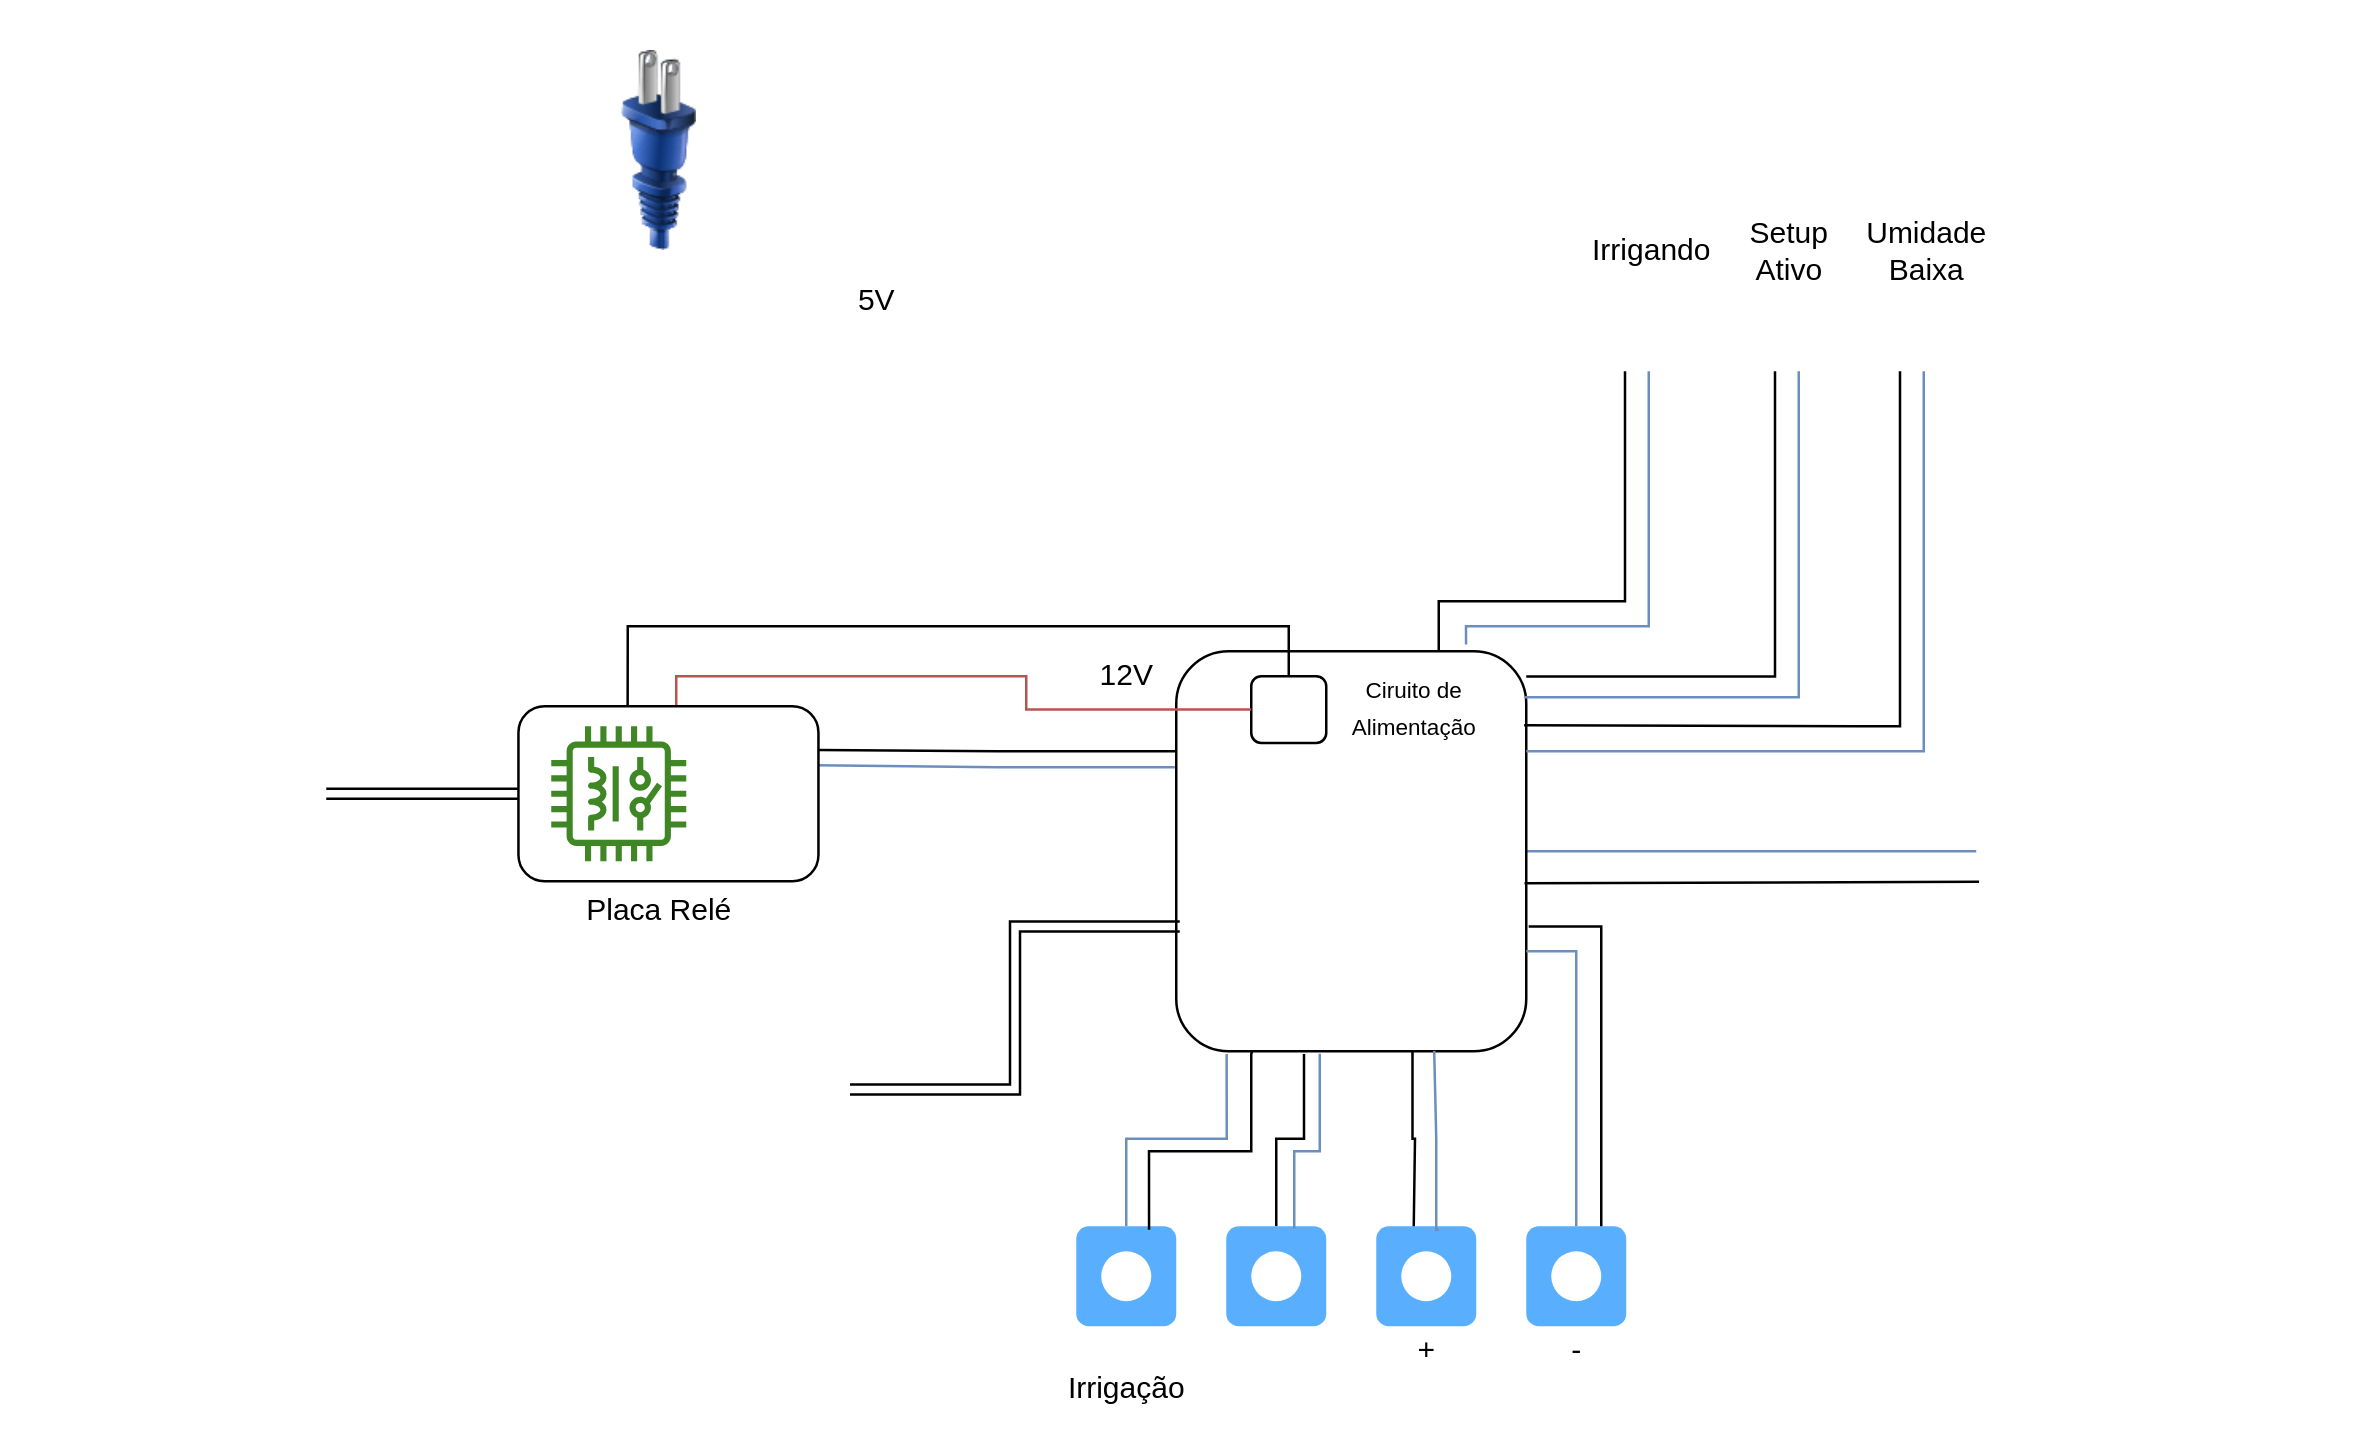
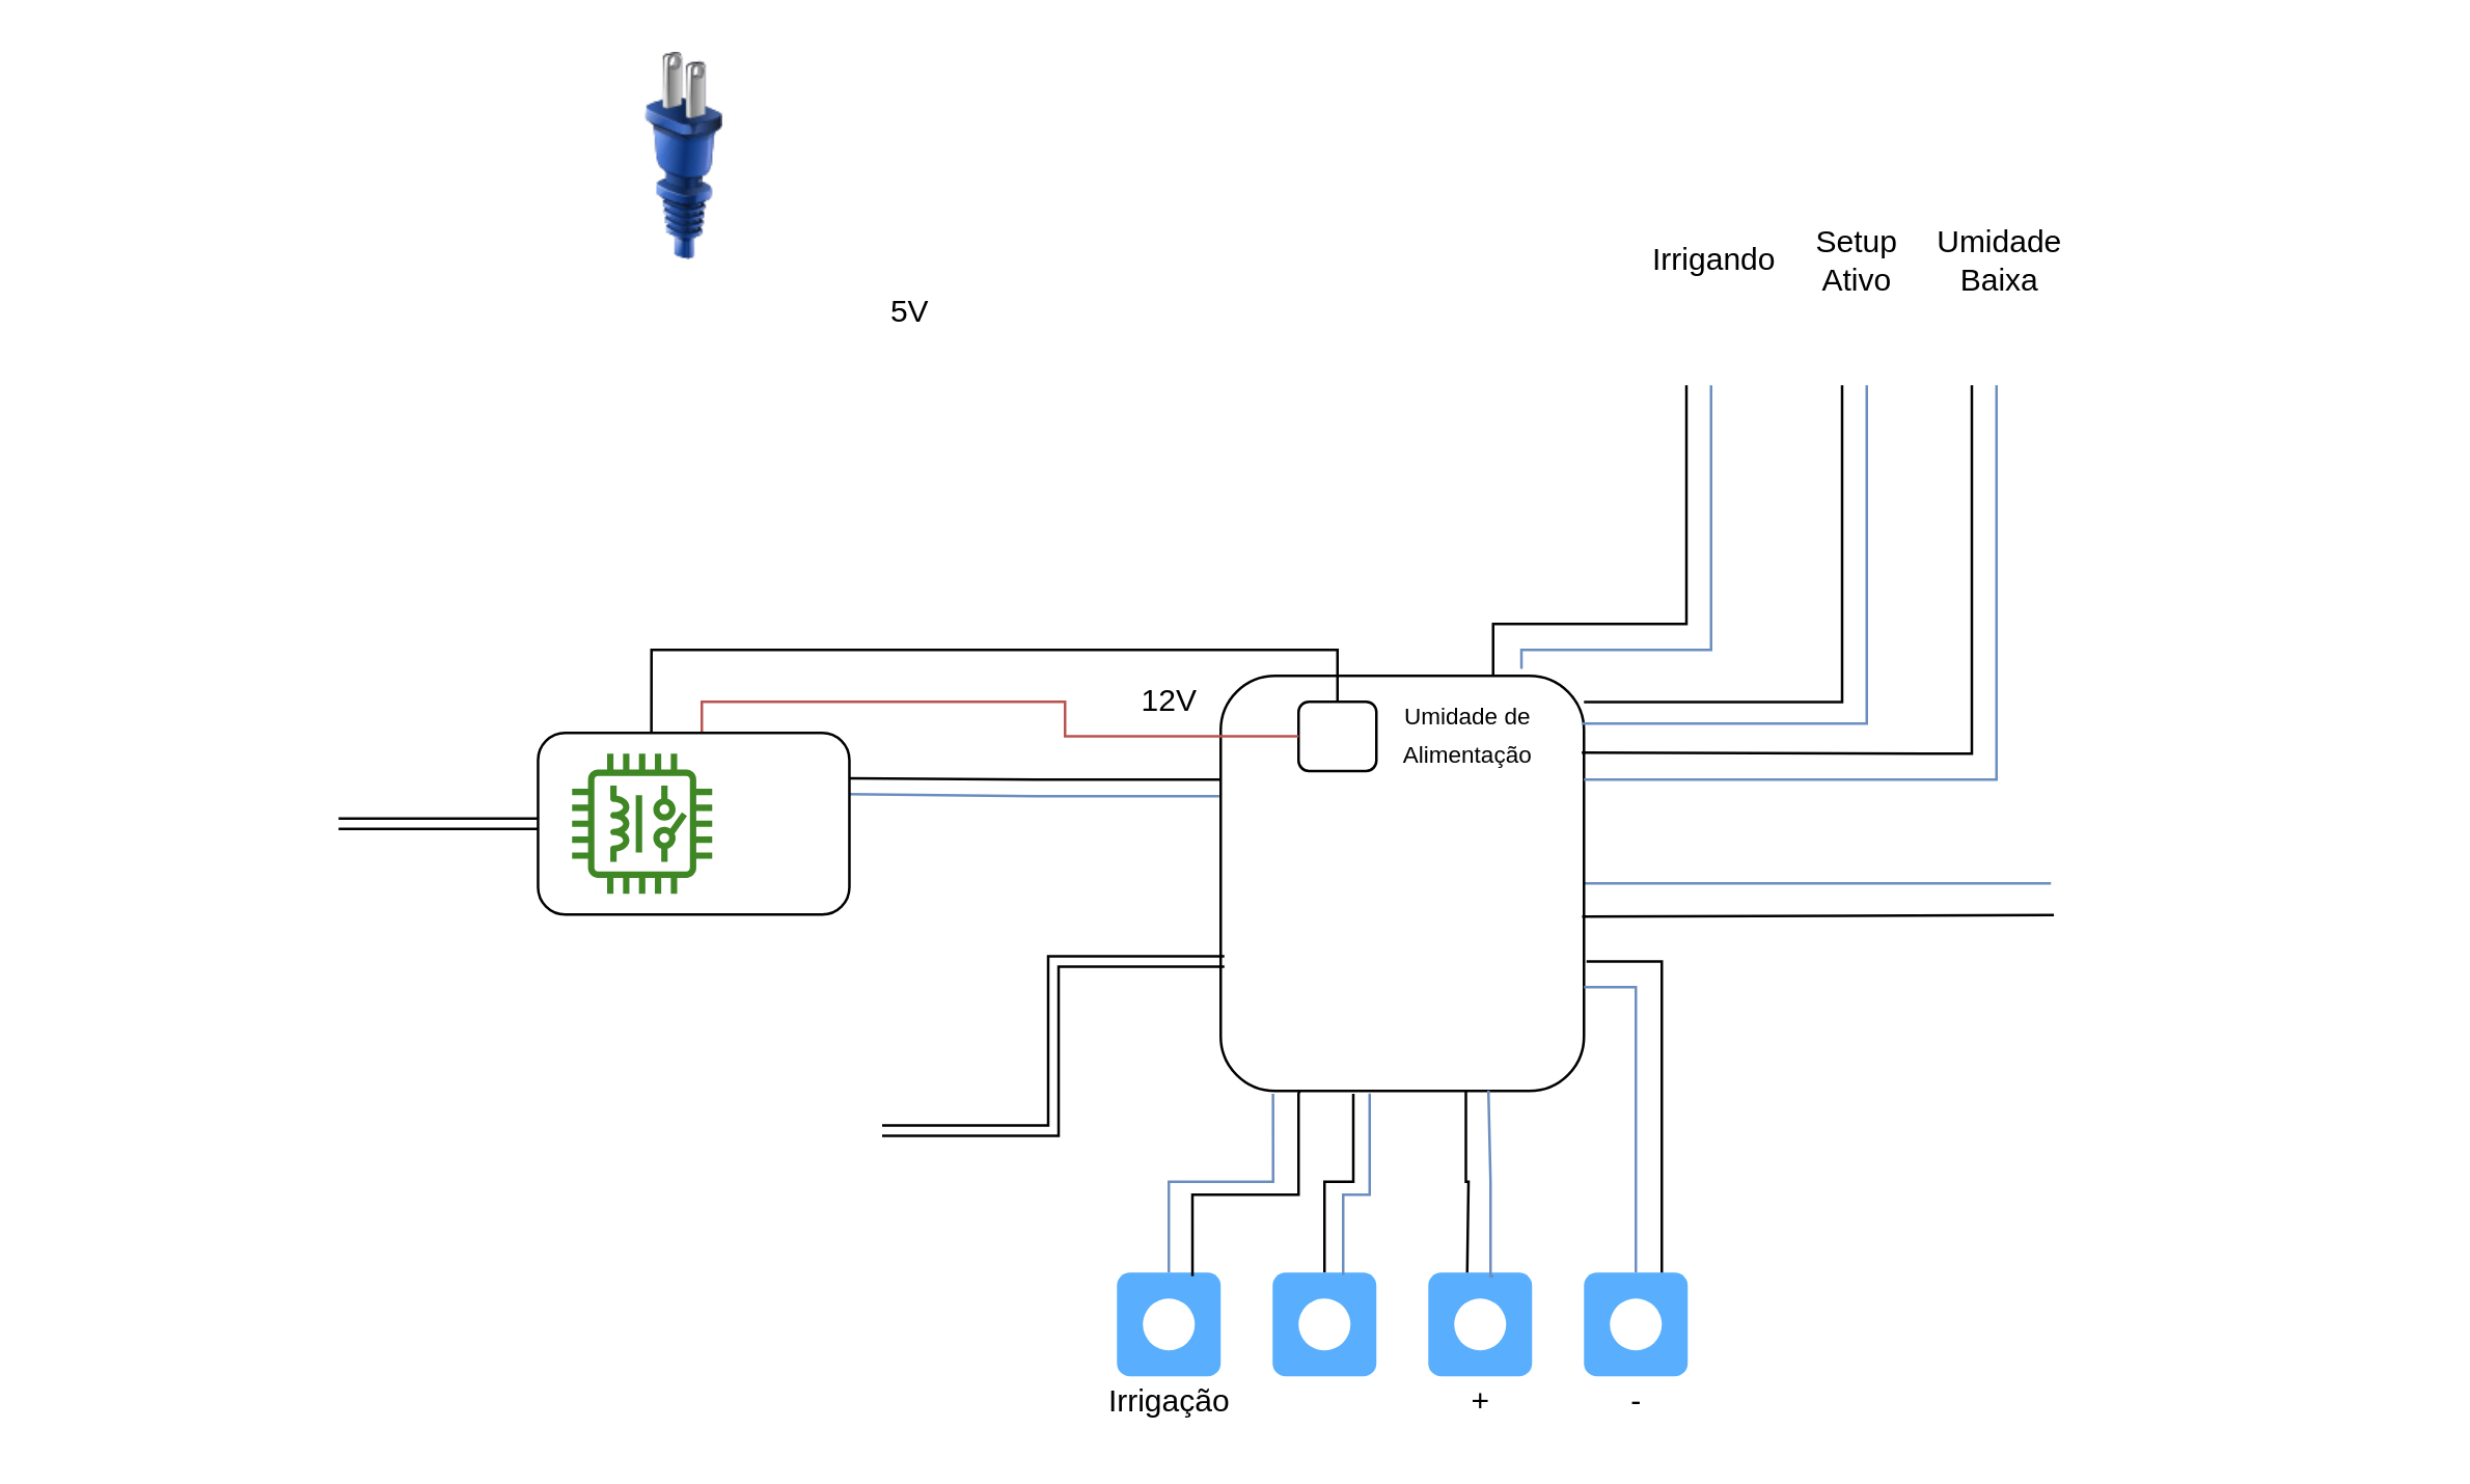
- <mxCell id="53" value="&lt;font style=&quot;font-size: 9px&quot;&gt;Ciruito de&lt;br&gt;Alimentação&lt;/font&gt;" style="text;html=1;align=center;verticalAlign=middle;resizable=0;points=[];autosize=1;strokeColor=none;fillColor=none;" parent="1" vertex="1"><mxGeometry x="530.003" y="261.997" width="70" height="40" as="geometry" /></mxCell>
+ <mxCell id="53" value="&lt;font style=&quot;font-size: 9px&quot;&gt;Umidade de&lt;br&gt;Alimentação&lt;/font&gt;" style="text;html=1;align=center;verticalAlign=middle;resizable=0;points=[];autosize=1;strokeColor=none;fillColor=none;" parent="1" vertex="1"><mxGeometry x="530.003" y="261.997" width="70" height="40" as="geometry" /></mxCell>
- <mxCell id="35" value="Placa Relé" style="text;html=1;align=center;verticalAlign=middle;resizable=0;points=[];autosize=1;strokeColor=none;fillColor=none;" parent="1" vertex="1"><mxGeometry x="228.44" y="354" width="70" height="20" as="geometry" /></mxCell>
- <mxCell id="29" value="Irrigação" style="text;html=1;align=center;verticalAlign=middle;resizable=0;points=[];autosize=1;strokeColor=none;fillColor=none;" parent="1" vertex="1"><mxGeometry x="420" y="545" width="60" height="20" as="geometry" /></mxCell>
+ <mxCell id="29" value="Irrigação" style="text;html=1;align=center;verticalAlign=middle;resizable=0;points=[];autosize=1;strokeColor=none;fillColor=none;" parent="1" vertex="1"><mxGeometry x="420" y="530" width="60" height="20" as="geometry" /></mxCell>
